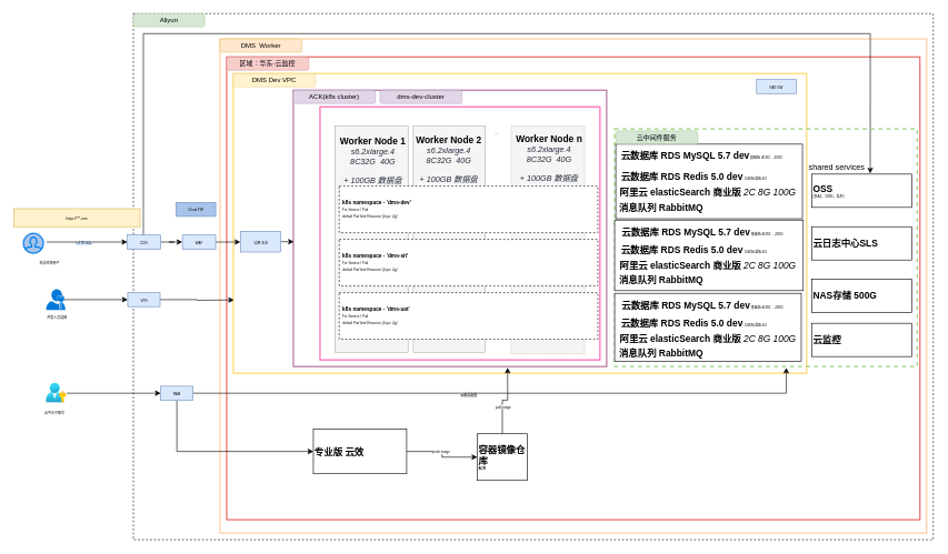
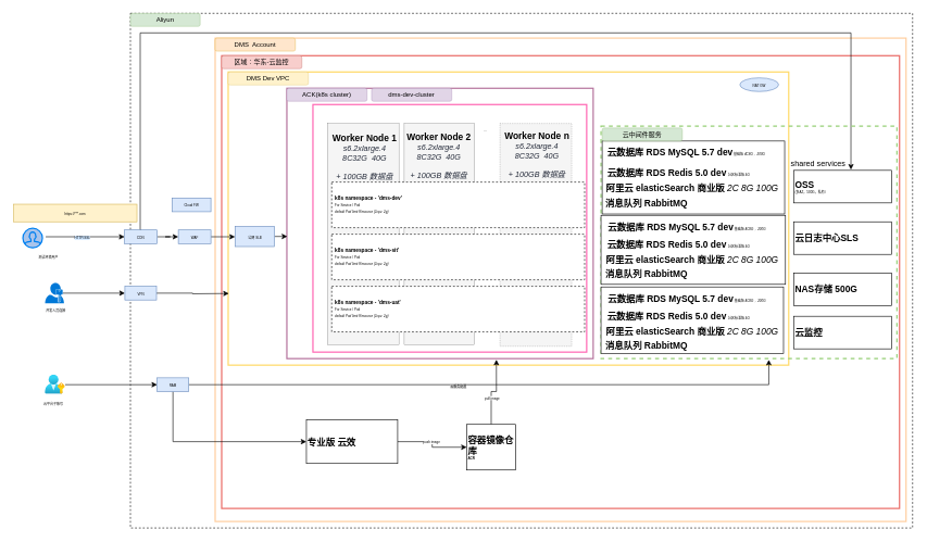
- <mxCell id="5" value="DMS&amp;nbsp; Worker" style="rounded=1;whiteSpace=wrap;html=1;strokeColor=#d79b00;strokeWidth=0.5;align=center;fillColor=#ffe6cc;fontSize=10;" parent="1" vertex="1"><mxGeometry x="329" y="58" width="123" height="20" as="geometry" /></mxCell>
+ <mxCell id="5" value="DMS&amp;nbsp; Account" style="rounded=1;whiteSpace=wrap;html=1;strokeColor=#d79b00;strokeWidth=0.5;align=center;fillColor=#ffe6cc;fontSize=10;" parent="1" vertex="1"><mxGeometry x="329" y="58" width="123" height="20" as="geometry" /></mxCell>
- <mxCell id="48" value="NAT GW" style="rounded=0;whiteSpace=wrap;html=1;fontSize=5;strokeWidth=1;align=center;strokeColor=#6c8ebf;fillColor=#dae8fc;" parent="1" vertex="1"><mxGeometry x="1134" y="119" width="59.5" height="21" as="geometry" /></mxCell>
+ <mxCell id="48" value="NAT GW" style="ellipse;whiteSpace=wrap;html=1;fontSize=5;strokeWidth=1;align=center;strokeColor=#6c8ebf;fillColor=#dae8fc;" parent="1" vertex="1"><mxGeometry x="1134" y="119" width="59.5" height="21" as="geometry" /></mxCell>
- <mxCell id="32" value="Cloud FW" style="rounded=0;whiteSpace=wrap;html=1;fontSize=5;strokeWidth=1;align=center;strokeColor=#6c8ebf;fillColor=#a9c4eb;" parent="1" vertex="1"><mxGeometry x="263" y="303.5" width="59.5" height="21" as="geometry" /></mxCell>
+ <mxCell id="32" value="Cloud FW" style="rounded=0;whiteSpace=wrap;html=1;fontSize=5;strokeWidth=1;align=center;strokeColor=#6c8ebf;fillColor=#dae8fc;" parent="1" vertex="1"><mxGeometry x="263" y="303.5" width="59.5" height="21" as="geometry" /></mxCell>
